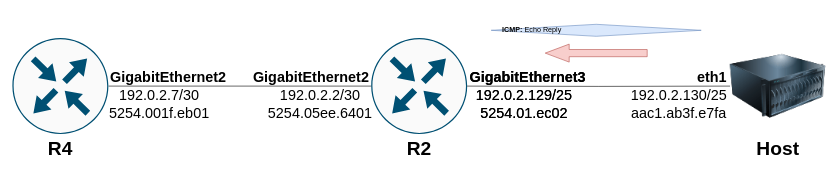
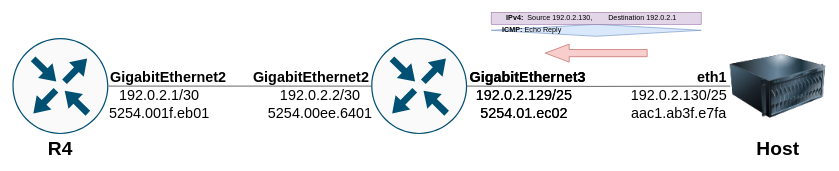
+ <mxCell id="14" value="&lt;b&gt;&amp;nbsp; &amp;nbsp; &amp;nbsp; &amp;nbsp;IPv4:&lt;/b&gt;&amp;nbsp; Source 192.0.2.130,&amp;nbsp; &amp;nbsp; &amp;nbsp; &amp;nbsp; Destination 192.0.2.1" style="rounded=0;whiteSpace=wrap;html=1;align=left;fillColor=#e1d5e7;strokeColor=#9673a6;" parent="1" vertex="1"><mxGeometry x="818" y="20" width="350" height="20" as="geometry" /></mxCell>
- <mxCell id="12" value="&lt;font style=&quot;font-size: 24px&quot;&gt;192.0.2.7/30&lt;br&gt;5254.001f.eb01&lt;br&gt;&lt;/font&gt;" style="text;html=1;strokeColor=none;fillColor=none;align=center;verticalAlign=middle;whiteSpace=wrap;rounded=0;fontSize=12;" parent="1" vertex="1"><mxGeometry x="180" y="143" width="170" height="60" as="geometry" /></mxCell>
+ <mxCell id="12" value="&lt;font style=&quot;font-size: 24px&quot;&gt;192.0.2.1/30&lt;br&gt;5254.001f.eb01&lt;br&gt;&lt;/font&gt;" style="text;html=1;strokeColor=none;fillColor=none;align=center;verticalAlign=middle;whiteSpace=wrap;rounded=0;fontSize=12;" parent="1" vertex="1"><mxGeometry x="180" y="143" width="170" height="60" as="geometry" /></mxCell>
- <mxCell id="11" value="&lt;font style=&quot;font-size: 24px&quot;&gt;192.0.2.2/30&lt;br&gt;5254.05ee.6401&lt;br&gt;&lt;/font&gt;" style="text;html=1;strokeColor=none;fillColor=none;align=center;verticalAlign=middle;whiteSpace=wrap;rounded=0;fontSize=12;" parent="1" vertex="1"><mxGeometry x="448" y="143" width="170" height="60" as="geometry" /></mxCell>
+ <mxCell id="11" value="&lt;font style=&quot;font-size: 24px&quot;&gt;192.0.2.2/30&lt;br&gt;5254.00ee.6401&lt;br&gt;&lt;/font&gt;" style="text;html=1;strokeColor=none;fillColor=none;align=center;verticalAlign=middle;whiteSpace=wrap;rounded=0;fontSize=12;" parent="1" vertex="1"><mxGeometry x="448" y="143" width="170" height="60" as="geometry" /></mxCell>
- <mxCell id="3" value="&lt;font style=&quot;font-size: 32px&quot;&gt;&lt;b&gt;R2&lt;/b&gt;&lt;br&gt;&lt;/font&gt;" style="text;html=1;strokeColor=none;fillColor=none;align=center;verticalAlign=middle;whiteSpace=wrap;rounded=0;" parent="1" vertex="1"><mxGeometry x="658" y="233" width="80" height="30" as="geometry" /></mxCell>
